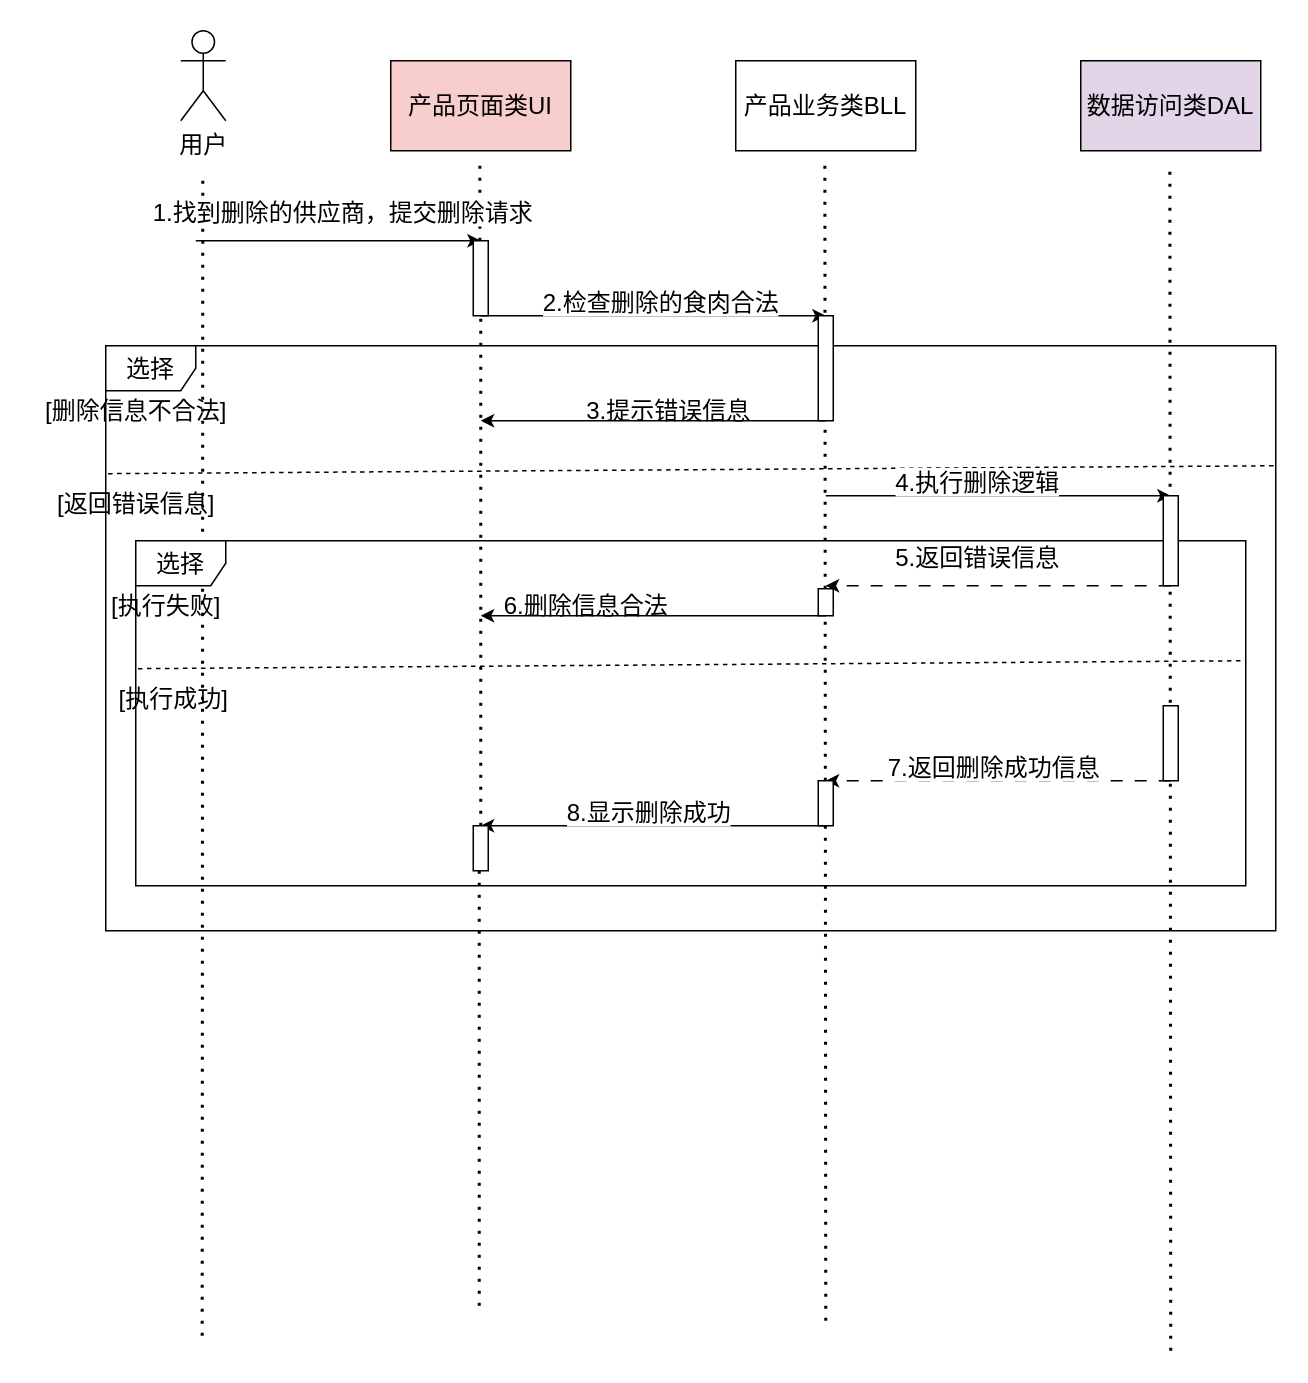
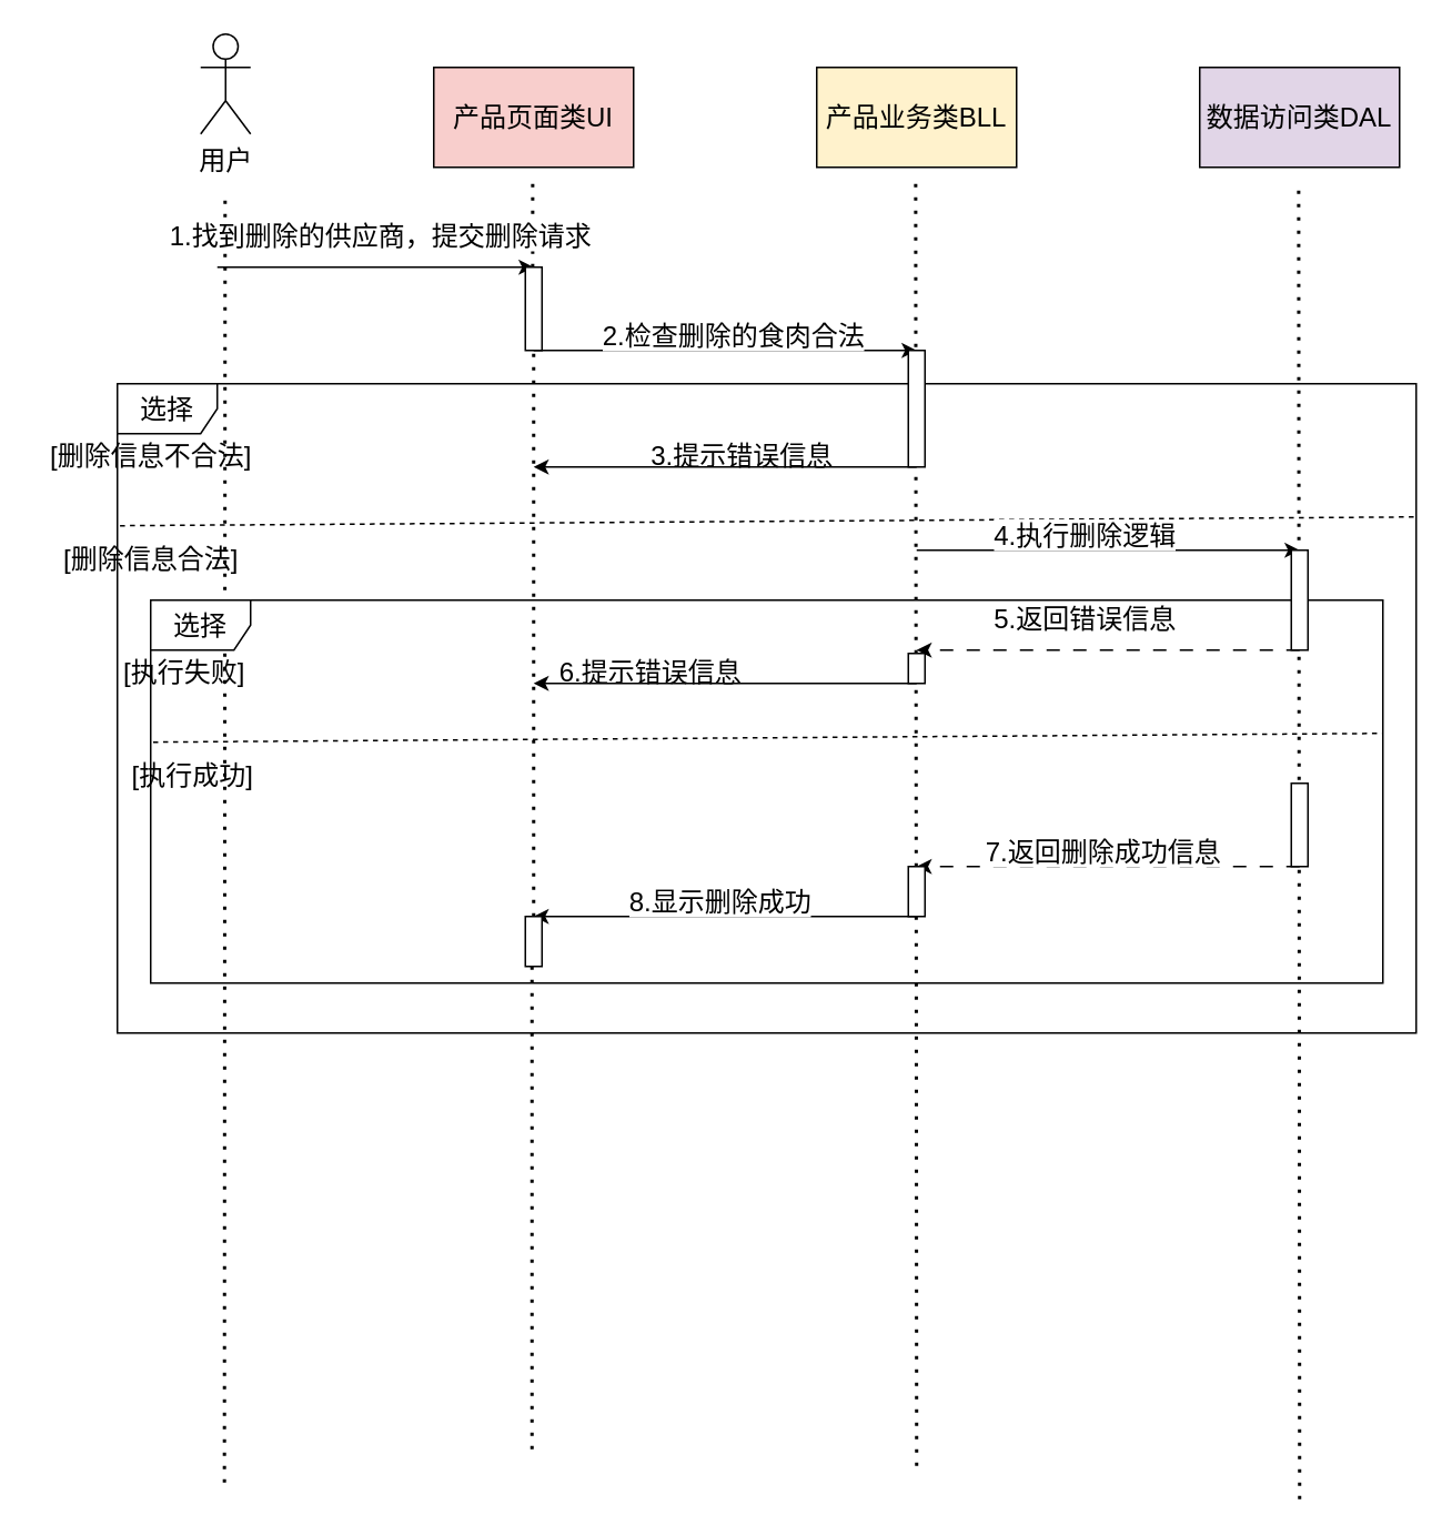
- <mxCell id="4" value="产品业务类BLL" style="rounded=0;whiteSpace=wrap;html=1;fontSize=16;" vertex="1" parent="1"><mxGeometry x="490" y="40" width="120" height="60" as="geometry" /></mxCell>
+ <mxCell id="4" value="产品业务类BLL" style="rounded=0;whiteSpace=wrap;html=1;fontSize=16;fillColor=#fff2cc;" vertex="1" parent="1"><mxGeometry x="490" y="40" width="120" height="60" as="geometry" /></mxCell>
- <mxCell id="17" value="[返回错误信息]" style="text;html=1;align=center;verticalAlign=middle;resizable=0;points=[];autosize=1;strokeColor=none;fillColor=none;fontSize=16;" vertex="1" parent="1"><mxGeometry x="25" y="320" width="130" height="30" as="geometry" /></mxCell>
+ <mxCell id="17" value="[删除信息合法]" style="text;html=1;align=center;verticalAlign=middle;resizable=0;points=[];autosize=1;strokeColor=none;fillColor=none;fontSize=16;" vertex="1" parent="1"><mxGeometry x="25" y="320" width="130" height="30" as="geometry" /></mxCell>
- <mxCell id="29" value="6.删除信息合法" style="text;html=1;align=center;verticalAlign=middle;resizable=0;points=[];autosize=1;strokeColor=none;fillColor=none;fontSize=16;" vertex="1" parent="1"><mxGeometry x="325" y="388" width="130" height="30" as="geometry" /></mxCell>
+ <mxCell id="29" value="6.提示错误信息" style="text;html=1;align=center;verticalAlign=middle;resizable=0;points=[];autosize=1;strokeColor=none;fillColor=none;fontSize=16;" vertex="1" parent="1"><mxGeometry x="325" y="388" width="130" height="30" as="geometry" /></mxCell>
